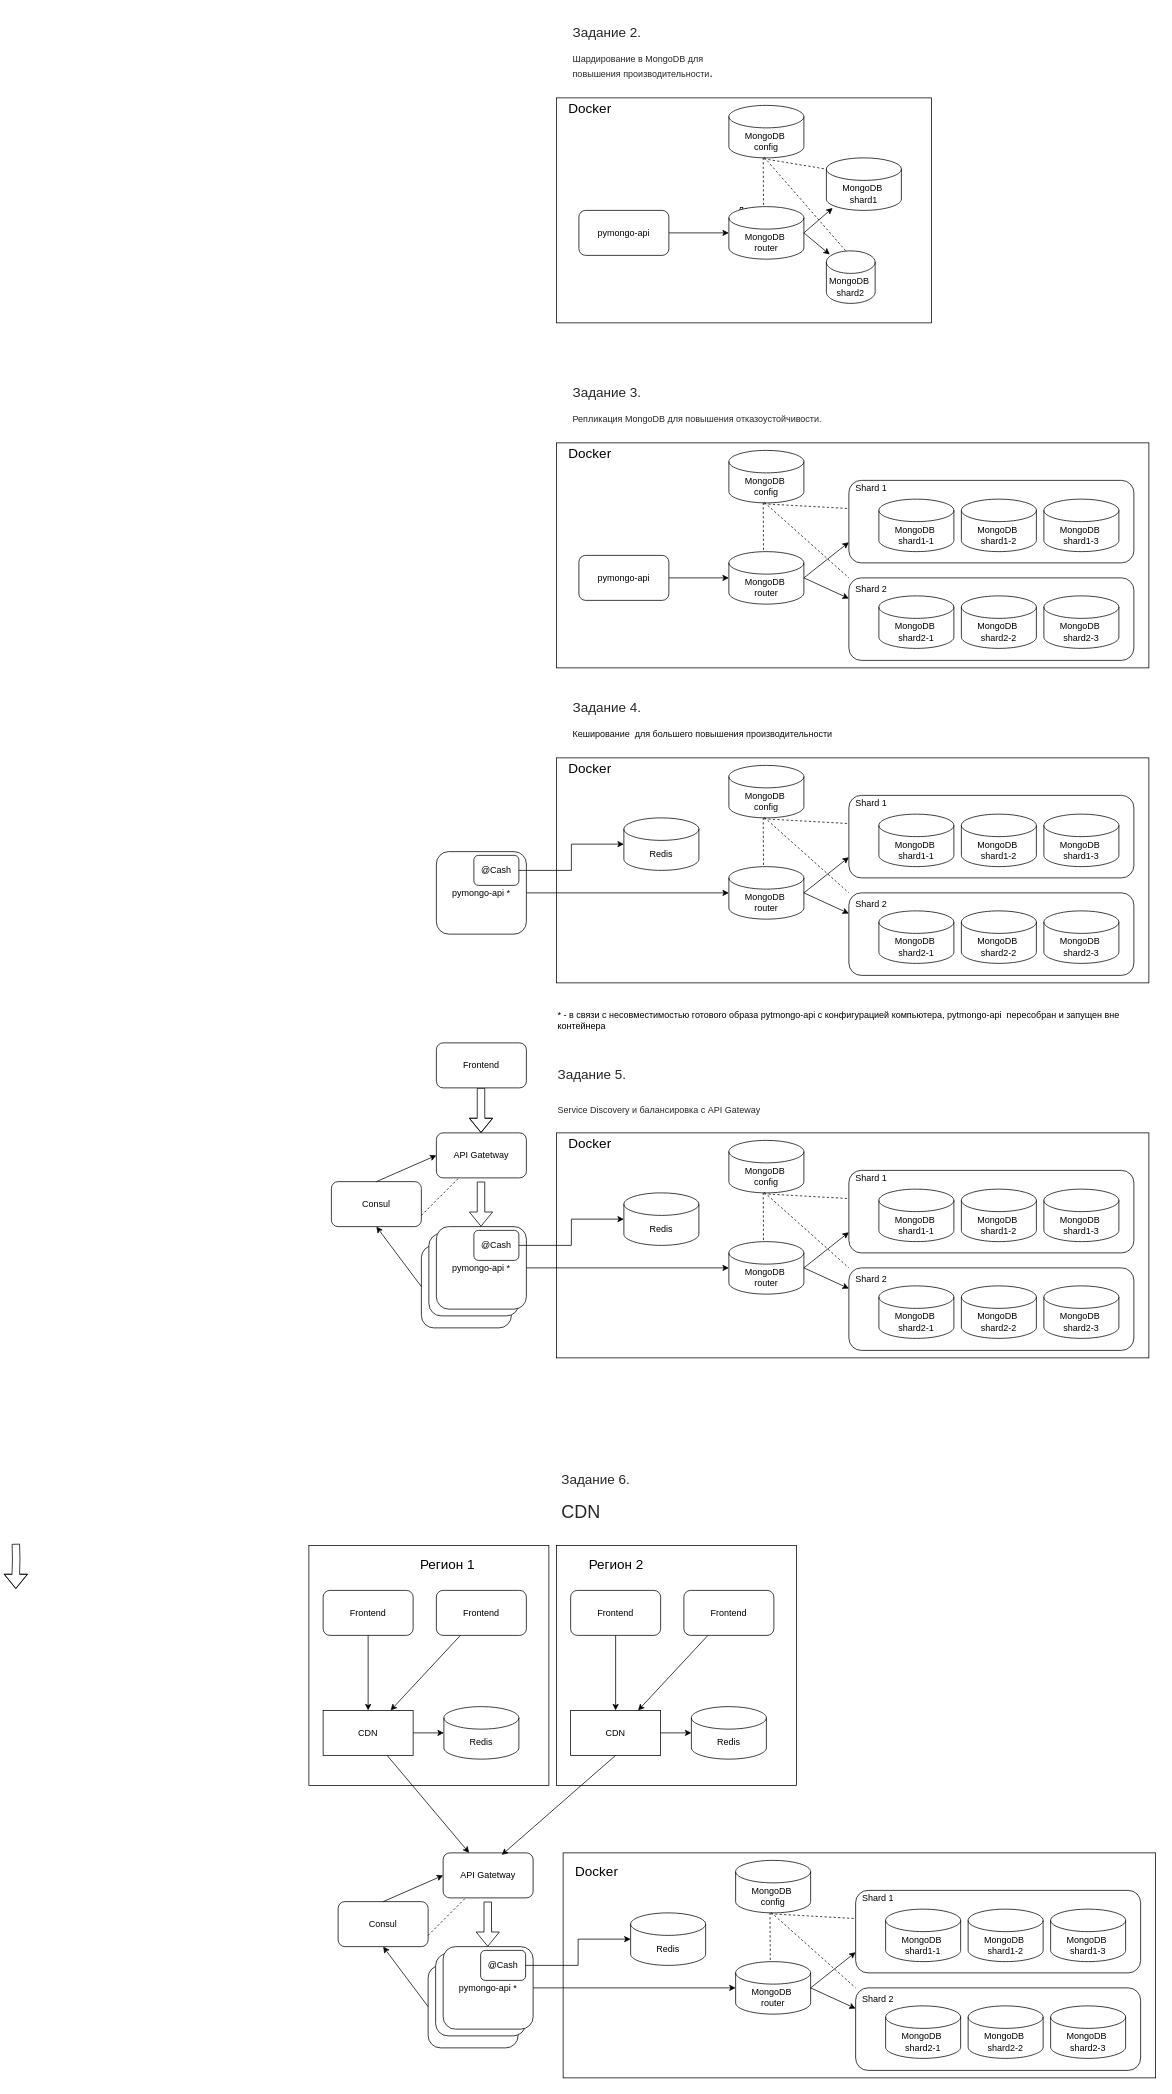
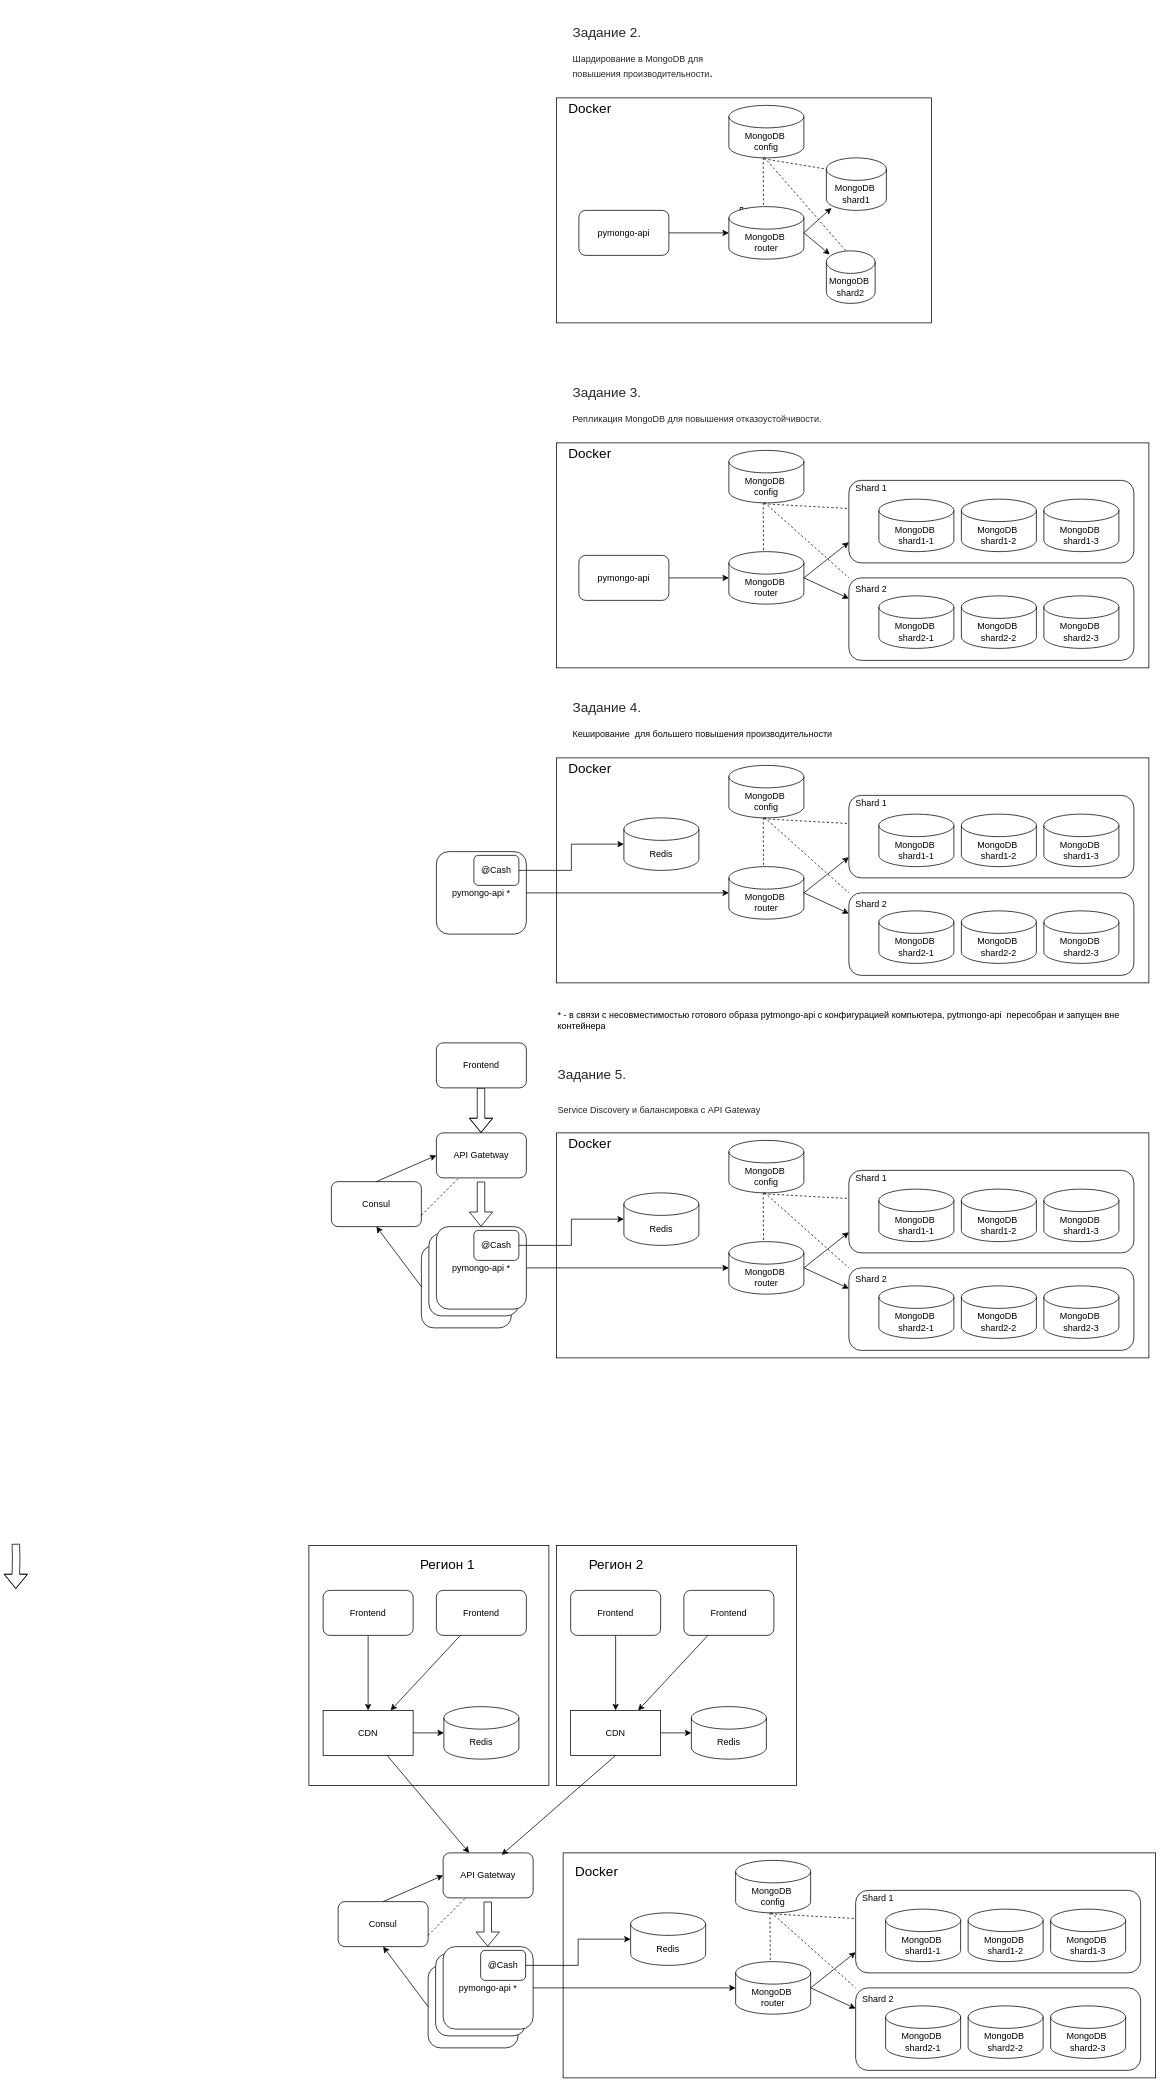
- <mxCell id="9" value="MongoDB&amp;nbsp;&lt;div&gt;shard1&lt;/div&gt;" style="shape=cylinder3;whiteSpace=wrap;html=1;boundedLbl=1;backgroundOutline=1;size=15;" vertex="1" parent="1"><mxGeometry x="1101" y="210" width="100" height="70" as="geometry" /></mxCell>
+ <mxCell id="9" value="MongoDB&amp;nbsp;&lt;div&gt;shard1&lt;/div&gt;" style="shape=cylinder3;whiteSpace=wrap;html=1;boundedLbl=1;backgroundOutline=1;size=15;" vertex="1" parent="1"><mxGeometry x="1101" y="210" width="80" height="70" as="geometry" /></mxCell>
- <mxCell id="100" value="&lt;h1 style=&quot;margin-top: 0px;&quot;&gt;&lt;span style=&quot;color: rgba(0, 0, 0, 0.85); font-family: &amp;quot;YS Text&amp;quot;, sans-serif; font-size: 18px; white-space-collapse: preserve-breaks; background-color: rgb(255, 255, 255); font-weight: normal;&quot;&gt;Задание 6.&lt;/span&gt;&lt;/h1&gt;&lt;h1 style=&quot;margin-top: 0px;&quot;&gt;&lt;span style=&quot;background-color: rgb(255, 255, 255); color: rgba(0, 0, 0, 0.85); font-family: &amp;quot;YS Text&amp;quot;, sans-serif; font-weight: normal;&quot;&gt;&lt;font style=&quot;font-size: 24px;&quot;&gt;CDN&lt;/font&gt;&lt;/span&gt;&lt;/h1&gt;&lt;div&gt;&lt;span style=&quot;background-color: rgb(255, 255, 255); color: rgba(0, 0, 0, 0.85); font-family: &amp;quot;YS Text&amp;quot;, sans-serif; font-weight: normal;&quot;&gt;&lt;h1 style=&quot;margin: var(--size-900, calc(var(--base-unit, calc(1rem * var(--base-ratio, 1))) * 3)) 0 0; box-sizing: inherit;&quot;&gt;&lt;br&gt;&lt;/h1&gt;&lt;/span&gt;&lt;/div&gt;" style="text;html=1;whiteSpace=wrap;overflow=hidden;rounded=0;" vertex="1" parent="1"><mxGeometry x="746" y="1950" width="360" height="80" as="geometry" /></mxCell>
